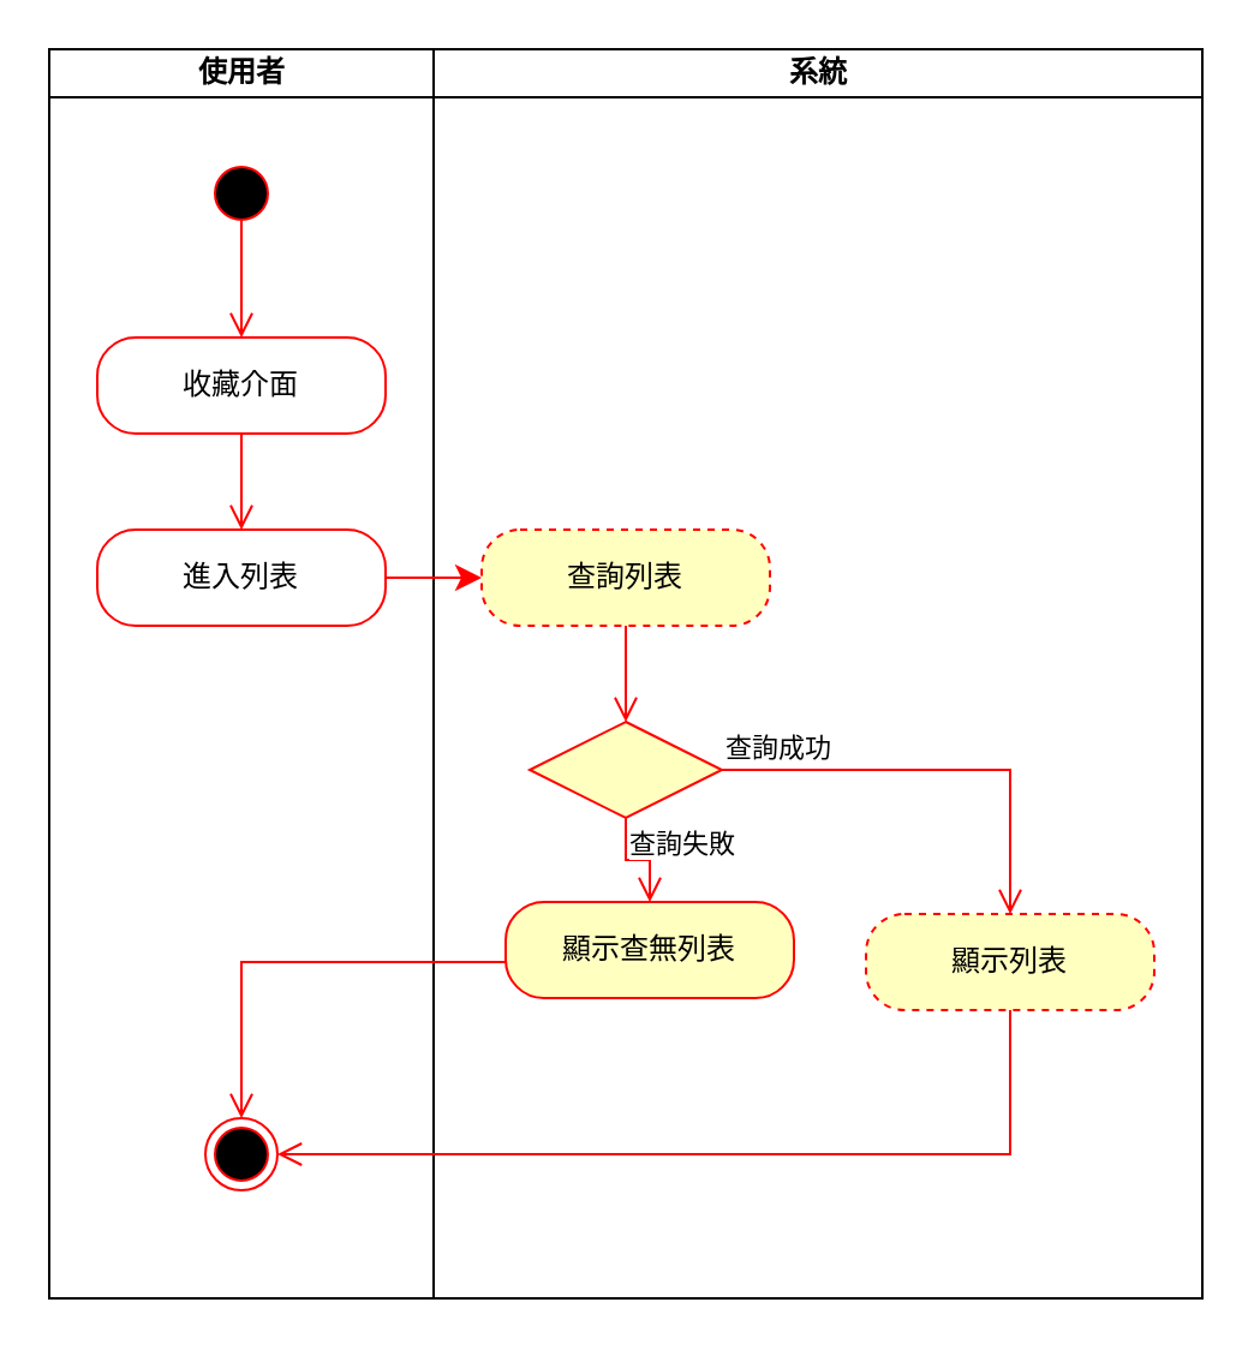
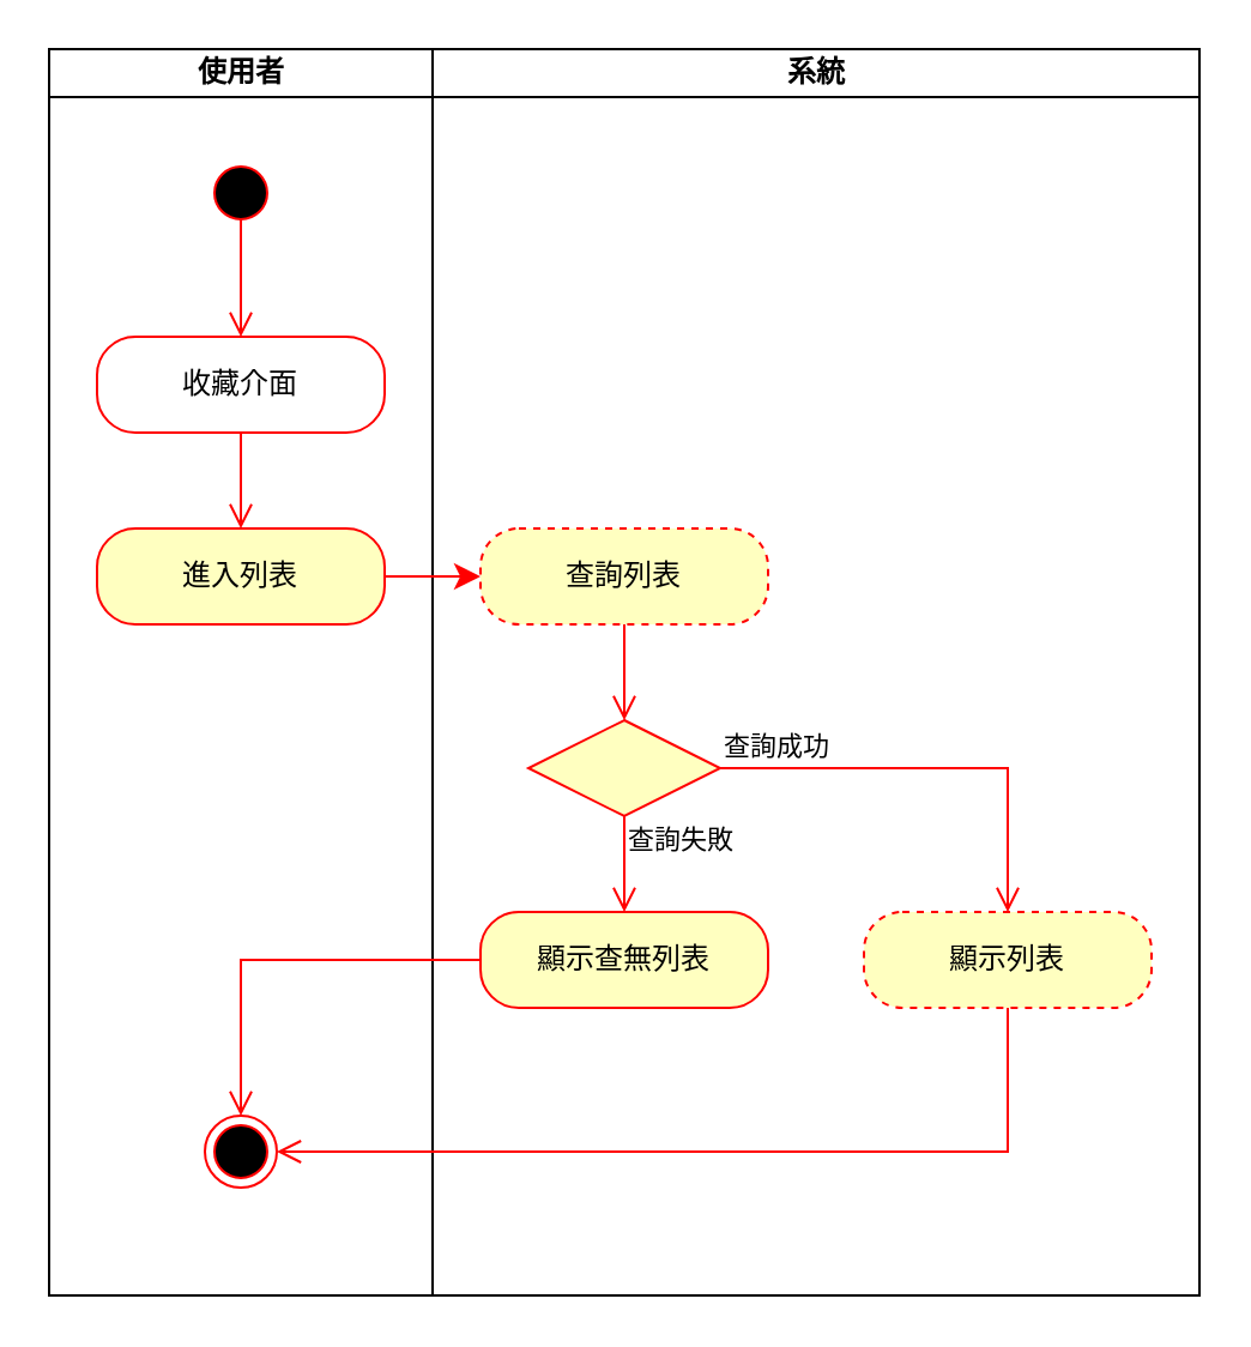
- <mxCell id="18" value="進入列表" style="rounded=1;whiteSpace=wrap;html=1;arcSize=40;fontColor=#000000;fillColor=#ffffff;strokeColor=#ff0000;" vertex="1" parent="1"><mxGeometry x="40" y="220" width="120" height="40" as="geometry" /></mxCell>
+ <mxCell id="18" value="進入列表" style="rounded=1;whiteSpace=wrap;html=1;arcSize=40;fontColor=#000000;fillColor=#ffffc0;strokeColor=#ff0000;" vertex="1" parent="1"><mxGeometry x="40" y="220" width="120" height="40" as="geometry" /></mxCell>
- <mxCell id="12" value="顯示查無列表" style="rounded=1;whiteSpace=wrap;html=1;arcSize=40;fontColor=#000000;fillColor=#ffffc0;strokeColor=#ff0000;" parent="6" vertex="1"><mxGeometry x="30" y="355" width="120" height="40" as="geometry" /></mxCell>
+ <mxCell id="12" value="顯示查無列表" style="rounded=1;whiteSpace=wrap;html=1;arcSize=40;fontColor=#000000;fillColor=#ffffc0;strokeColor=#ff0000;" parent="6" vertex="1"><mxGeometry x="20.0" y="360" width="120" height="40" as="geometry" /></mxCell>
